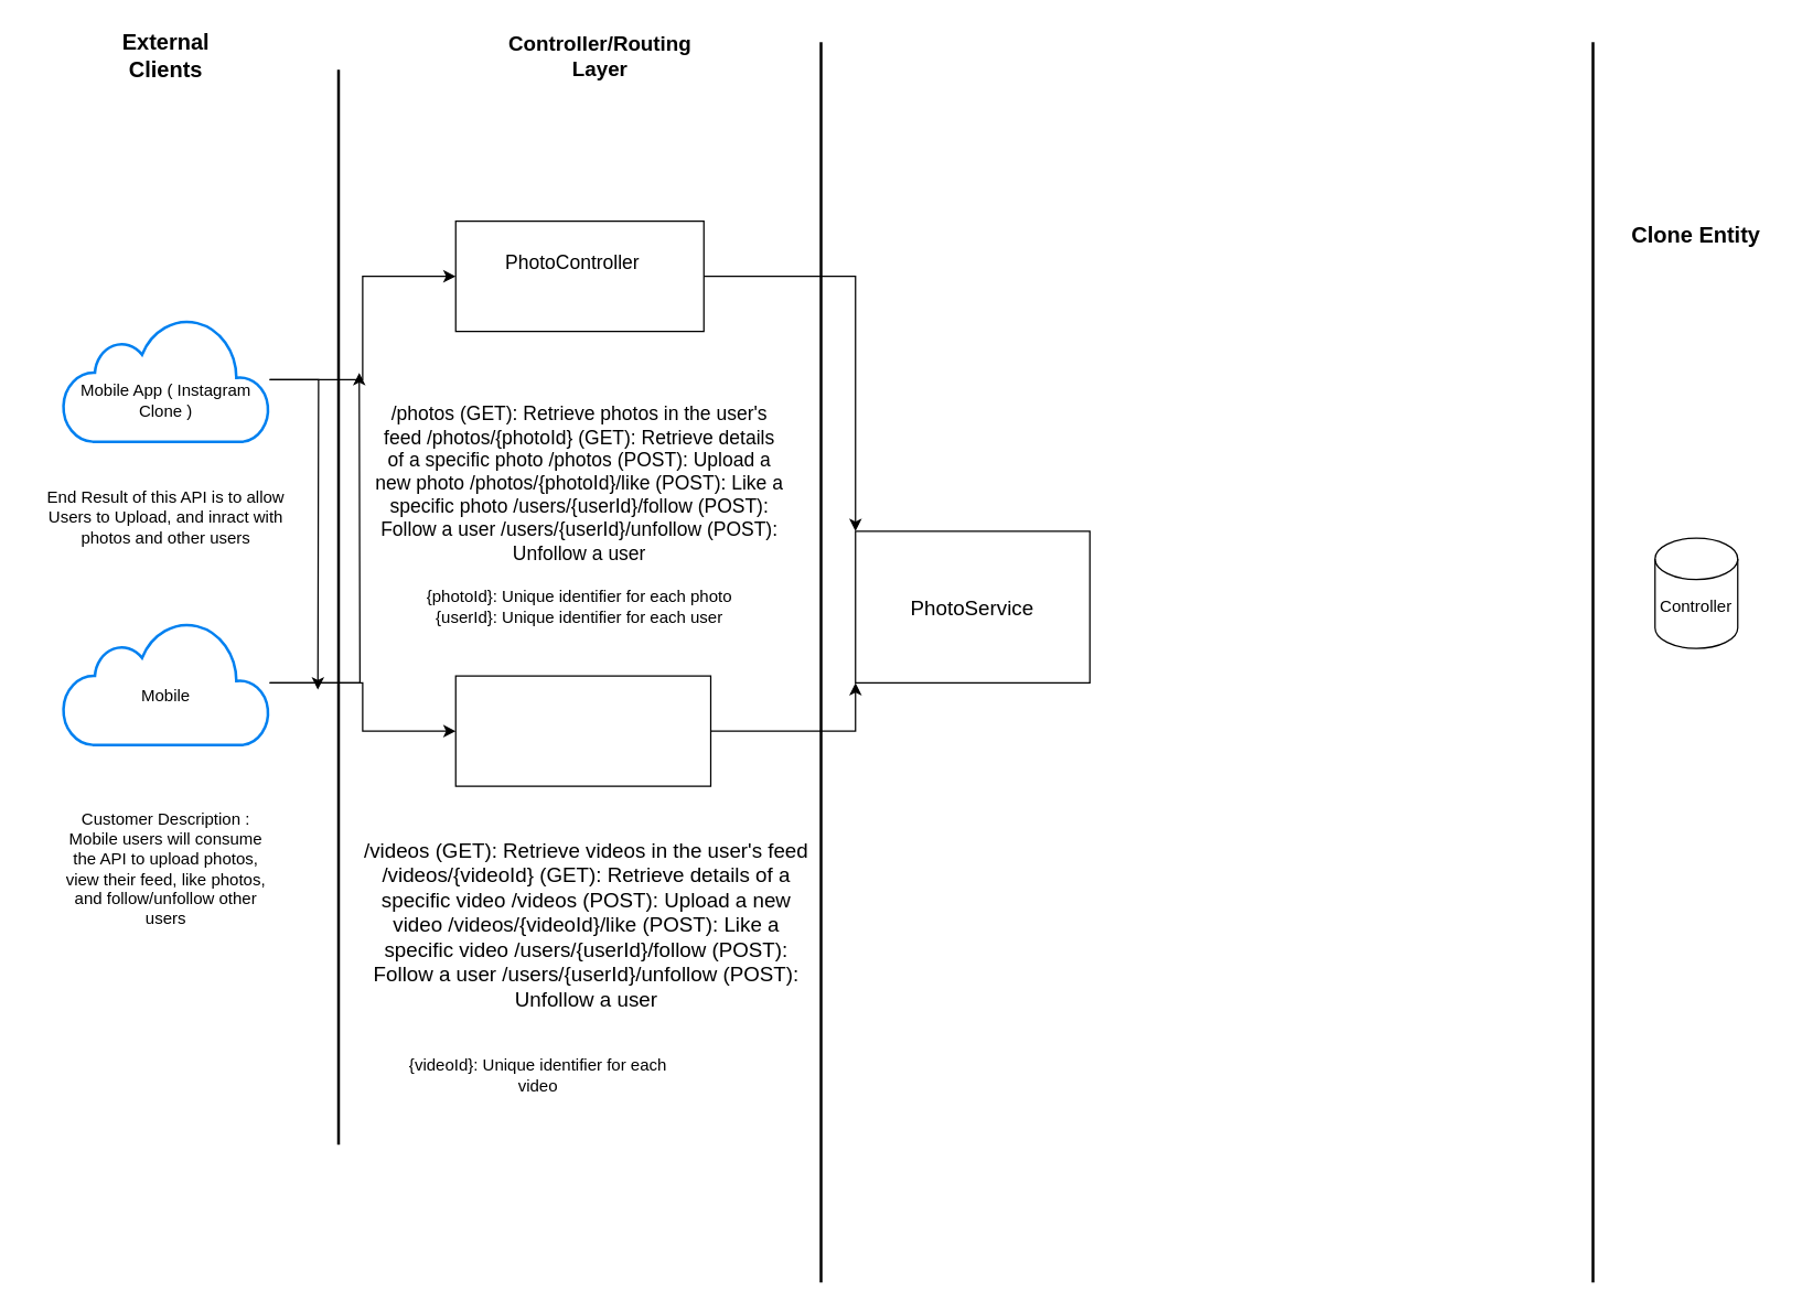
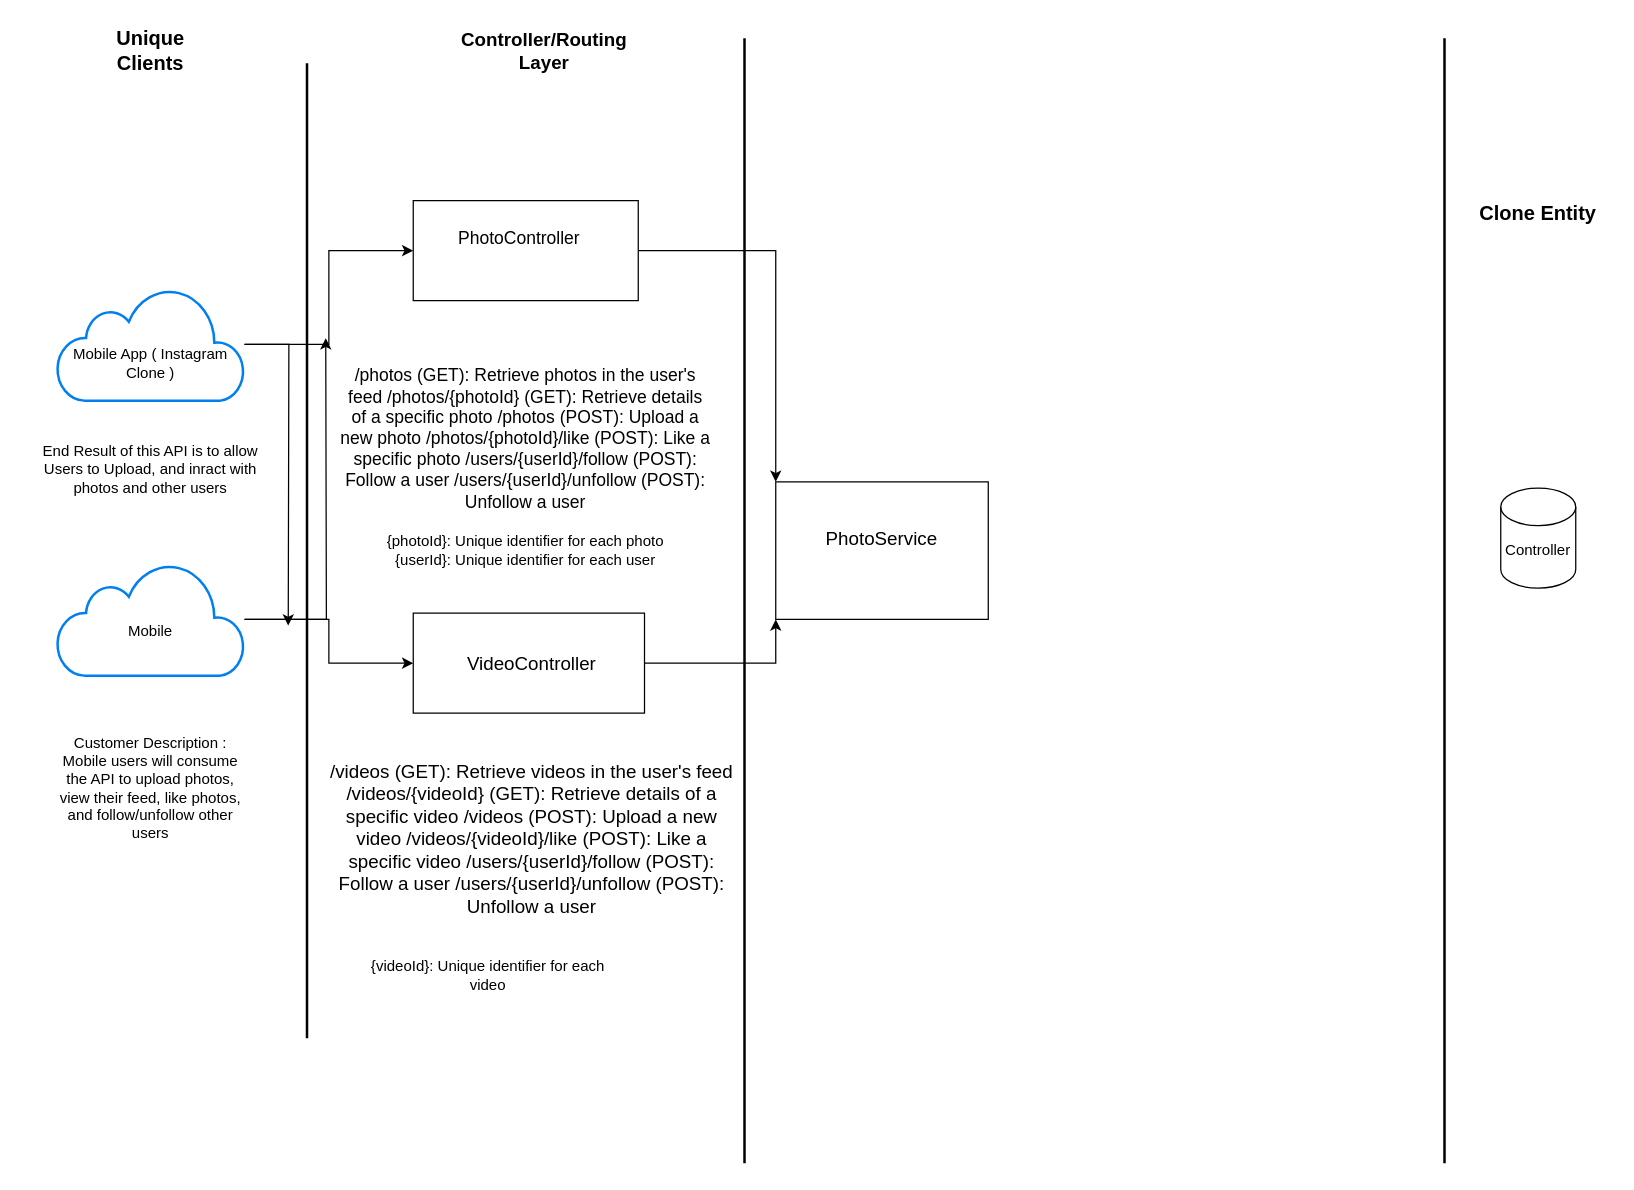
- <mxCell id="10" value="&lt;font style=&quot;font-size: 16px;&quot;&gt;&lt;b&gt;External Clients&lt;/b&gt;&lt;/font&gt;" style="text;strokeColor=none;align=center;fillColor=none;html=1;verticalAlign=middle;whiteSpace=wrap;rounded=0;" vertex="1" parent="1"><mxGeometry x="90" y="30" width="60" height="20" as="geometry" /></mxCell>
+ <mxCell id="10" value="&lt;font style=&quot;font-size: 16px;&quot;&gt;&lt;b&gt;Unique Clients&lt;/b&gt;&lt;/font&gt;" style="text;strokeColor=none;align=center;fillColor=none;html=1;verticalAlign=middle;whiteSpace=wrap;rounded=0;" vertex="1" parent="1"><mxGeometry x="90" y="30" width="60" height="20" as="geometry" /></mxCell>
- <mxCell id="32" value="&lt;font style=&quot;font-size: 15px;&quot;&gt;PhotoService&lt;/font&gt;" style="text;strokeColor=none;align=center;fillColor=none;html=1;verticalAlign=middle;whiteSpace=wrap;rounded=0;" vertex="1" parent="1"><mxGeometry x="655" y="410" width="100" height="60" as="geometry" /></mxCell>
+ <mxCell id="32" value="&lt;font style=&quot;font-size: 15px;&quot;&gt;PhotoService&lt;/font&gt;" style="text;strokeColor=none;align=center;fillColor=none;html=1;verticalAlign=middle;whiteSpace=wrap;rounded=0;" vertex="1" parent="1"><mxGeometry x="655" y="400" width="100" height="60" as="geometry" /></mxCell>
+ <mxCell id="22" value="&lt;font style=&quot;font-size: 15px;&quot;&gt;VideoController&lt;/font&gt;" style="text;strokeColor=none;align=center;fillColor=none;html=1;verticalAlign=middle;whiteSpace=wrap;rounded=0;" vertex="1" parent="1"><mxGeometry x="360" y="520" width="130" height="20" as="geometry" /></mxCell>
